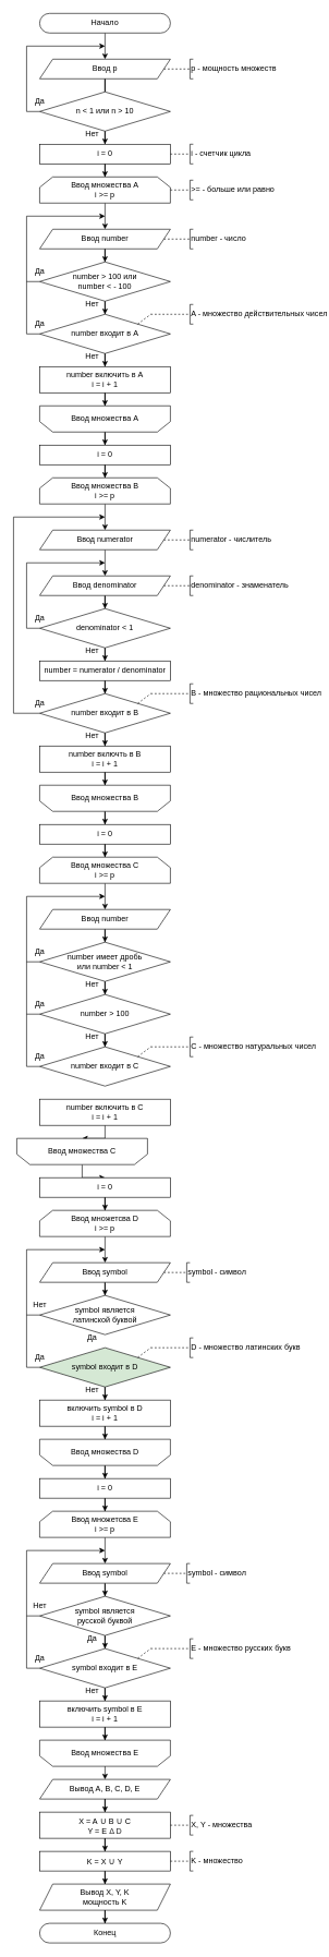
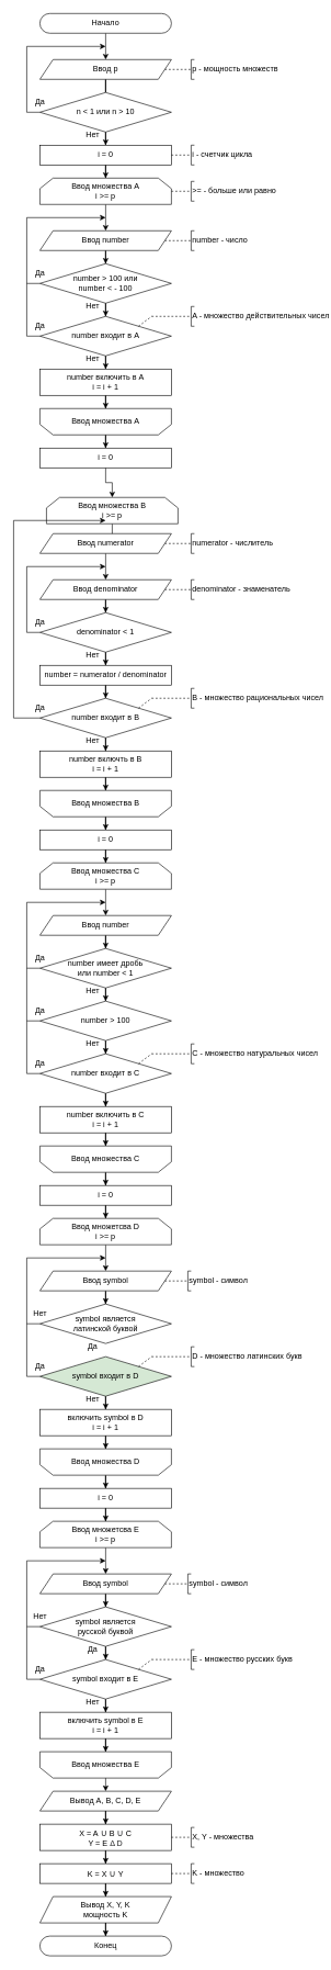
- <mxCell id="46" value="Ввод множества B&lt;div&gt;i &amp;gt;= p&lt;/div&gt;" style="shape=loopLimit;whiteSpace=wrap;html=1;" vertex="1" parent="1"><mxGeometry x="60" y="730" width="200" height="40" as="geometry" /></mxCell>
+ <mxCell id="46" value="Ввод множества B&lt;div&gt;i &amp;gt;= p&lt;/div&gt;" style="shape=loopLimit;whiteSpace=wrap;html=1;" vertex="1" parent="1"><mxGeometry x="70" y="755" width="200" height="40" as="geometry" /></mxCell>
+ <mxCell id="96" style="edgeStyle=orthogonalEdgeStyle;rounded=0;orthogonalLoop=1;jettySize=auto;html=1;" edge="1" parent="1" source="97" target="105"><mxGeometry relative="1" as="geometry" /></mxCell>
- <mxCell id="107" value="Ввод множества C" style="shape=loopLimit;whiteSpace=wrap;html=1;direction=west;" vertex="1" parent="1"><mxGeometry x="25" y="1740" width="200" height="40" as="geometry" /></mxCell>
+ <mxCell id="107" value="Ввод множества C" style="shape=loopLimit;whiteSpace=wrap;html=1;direction=west;" vertex="1" parent="1"><mxGeometry x="60" y="1740" width="200" height="40" as="geometry" /></mxCell>
